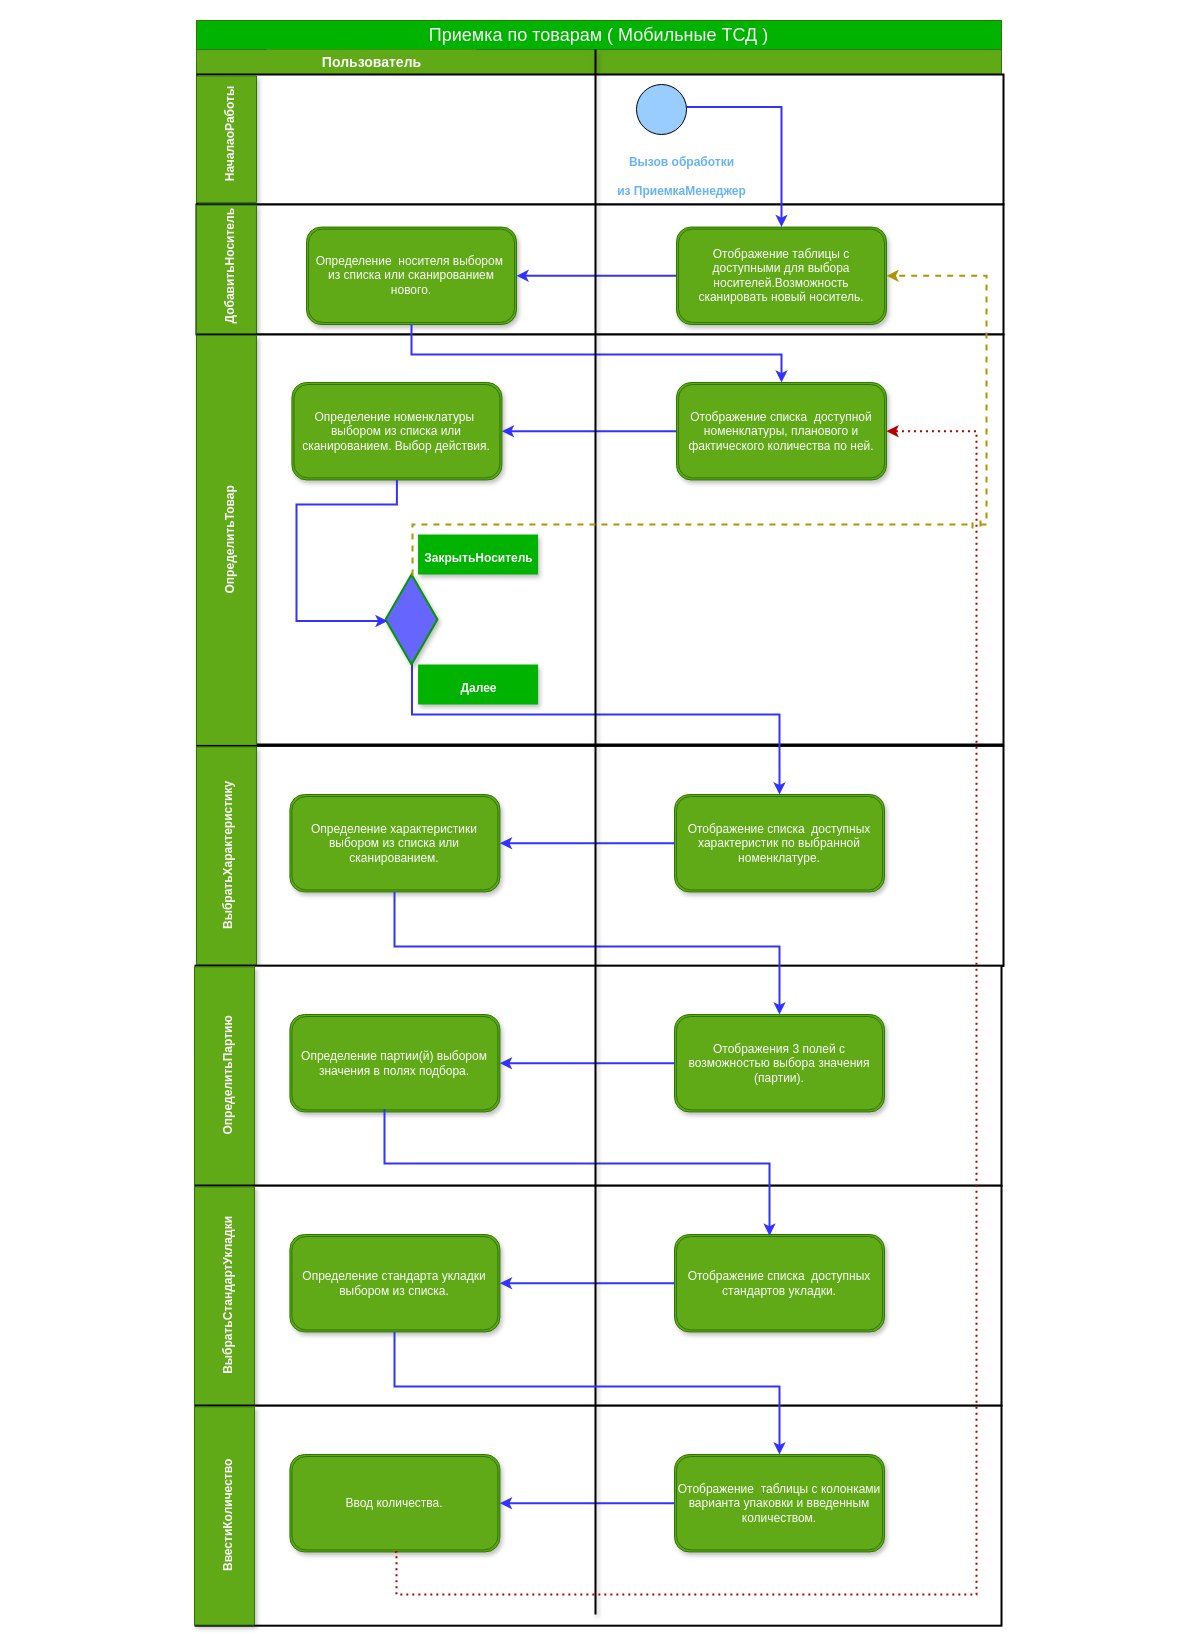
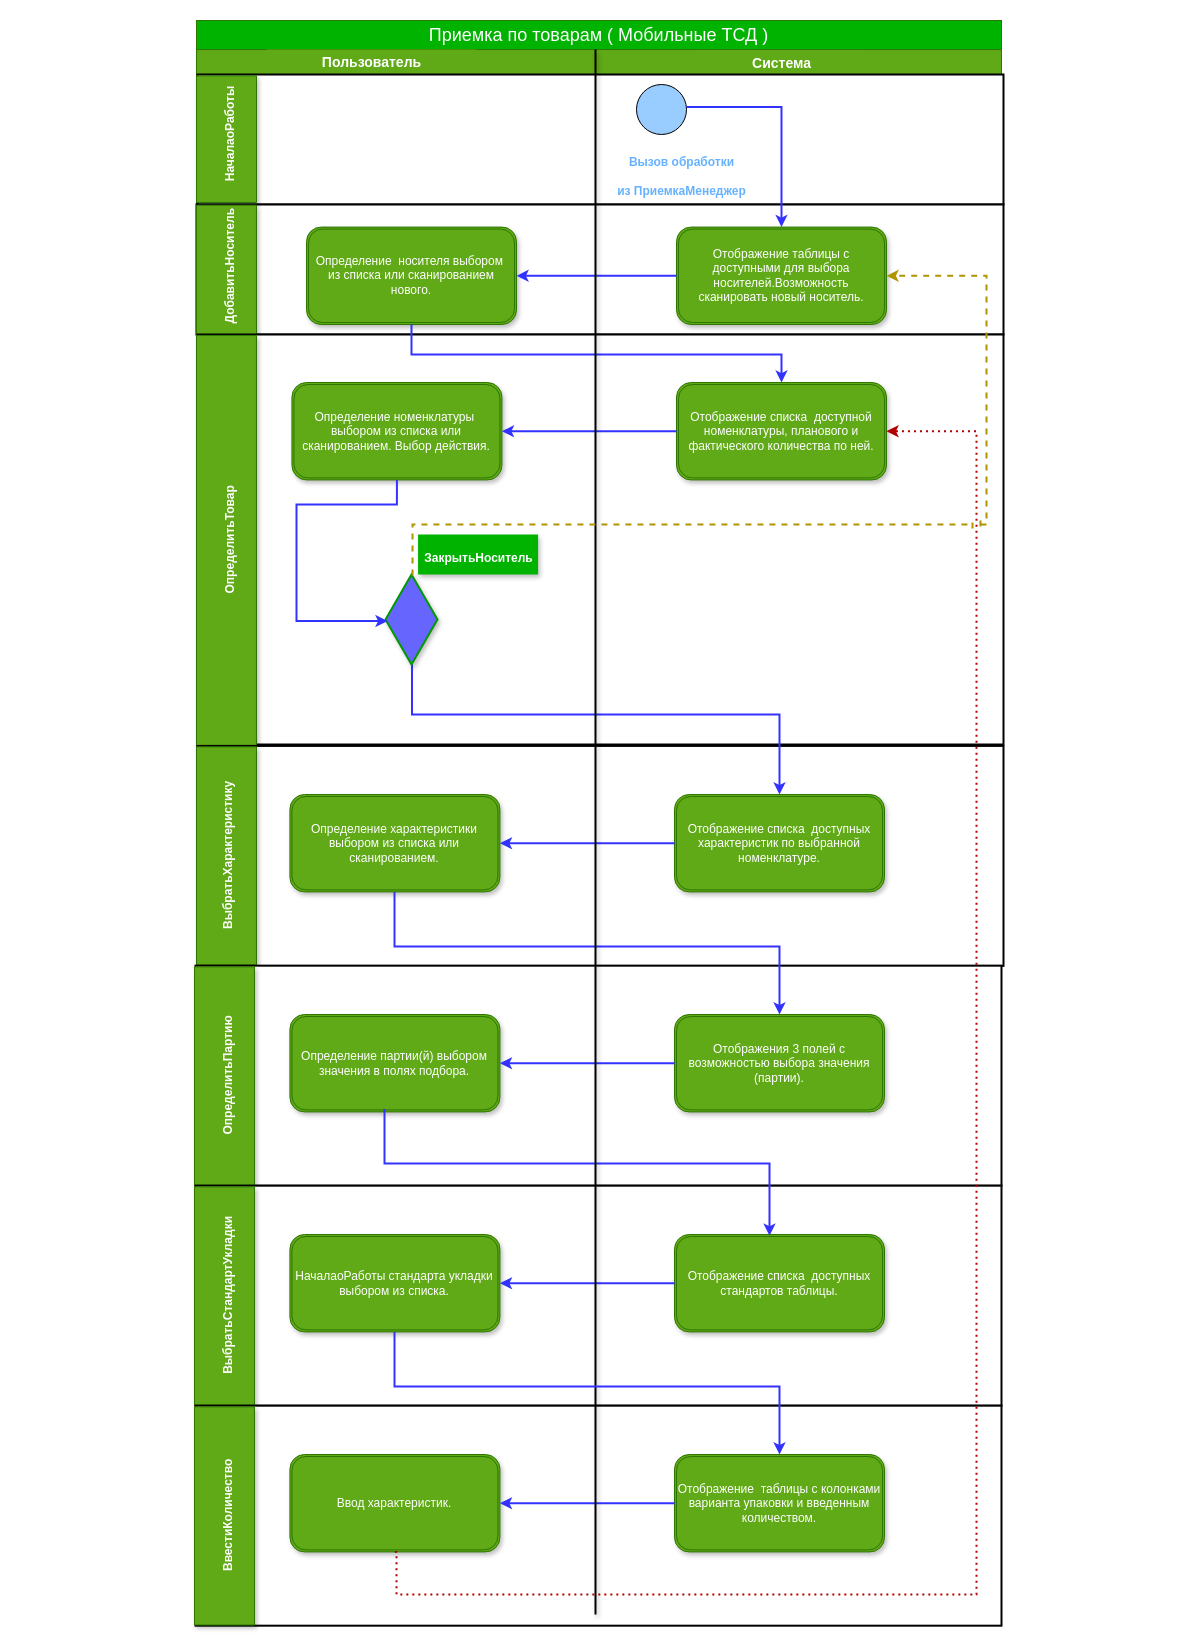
+ <mxCell id="6" value="&lt;font style=&quot;font-size: 14px;&quot;&gt;Система&lt;/font&gt;" style="text;strokeColor=none;fillColor=#60a917;html=1;fontSize=24;fontStyle=1;verticalAlign=middle;align=center;fontColor=#ffffff;" vertex="1" parent="1"><mxGeometry x="696" y="50" width="170" height="20" as="geometry" /></mxCell>
- <mxCell id="60" value="&lt;font style=&quot;font-size: 12px;&quot;&gt;Далее&lt;br&gt;&lt;/font&gt;" style="text;strokeColor=none;fillColor=#00B300;html=1;fontSize=24;fontStyle=1;verticalAlign=middle;align=center;shadow=1;strokeWidth=2;fontColor=#FFFFFF;" vertex="1" parent="1"><mxGeometry x="417.57" y="664" width="120" height="40" as="geometry" /></mxCell>
- <mxCell id="44" value="Определение стандарта укладки выбором из списка." style="shape=ext;double=1;rounded=1;whiteSpace=wrap;html=1;shadow=1;fontSize=12;strokeColor=#2D7600;fillColor=#60a917;fontColor=#ffffff;" vertex="1" parent="1"><mxGeometry x="289.43" y="1234" width="210" height="97.42" as="geometry" /></mxCell>
+ <mxCell id="44" value="НачалаоРаботы стандарта укладки выбором из списка." style="shape=ext;double=1;rounded=1;whiteSpace=wrap;html=1;shadow=1;fontSize=12;strokeColor=#2D7600;fillColor=#60a917;fontColor=#ffffff;" vertex="1" parent="1"><mxGeometry x="289.43" y="1234" width="210" height="97.42" as="geometry" /></mxCell>
- <mxCell id="43" value="Отображение списка&amp;nbsp; доступных стандартов укладки." style="shape=ext;double=1;rounded=1;whiteSpace=wrap;html=1;shadow=1;fontSize=12;strokeColor=#2D7600;fillColor=#60a917;fontColor=#ffffff;" vertex="1" parent="1"><mxGeometry x="674" y="1234" width="210" height="97.42" as="geometry" /></mxCell>
+ <mxCell id="43" value="Отображение списка&amp;nbsp; доступных стандартов таблицы." style="shape=ext;double=1;rounded=1;whiteSpace=wrap;html=1;shadow=1;fontSize=12;strokeColor=#2D7600;fillColor=#60a917;fontColor=#ffffff;" vertex="1" parent="1"><mxGeometry x="674" y="1234" width="210" height="97.42" as="geometry" /></mxCell>
- <mxCell id="51" value="Ввод количества." style="shape=ext;double=1;rounded=1;whiteSpace=wrap;html=1;shadow=1;fontSize=12;strokeColor=#2D7600;fillColor=#60a917;fontColor=#ffffff;" vertex="1" parent="1"><mxGeometry x="289.43" y="1454" width="210" height="97.42" as="geometry" /></mxCell>
+ <mxCell id="51" value="Ввод характеристик." style="shape=ext;double=1;rounded=1;whiteSpace=wrap;html=1;shadow=1;fontSize=12;strokeColor=#2D7600;fillColor=#60a917;fontColor=#ffffff;" vertex="1" parent="1"><mxGeometry x="289.43" y="1454" width="210" height="97.42" as="geometry" /></mxCell>
